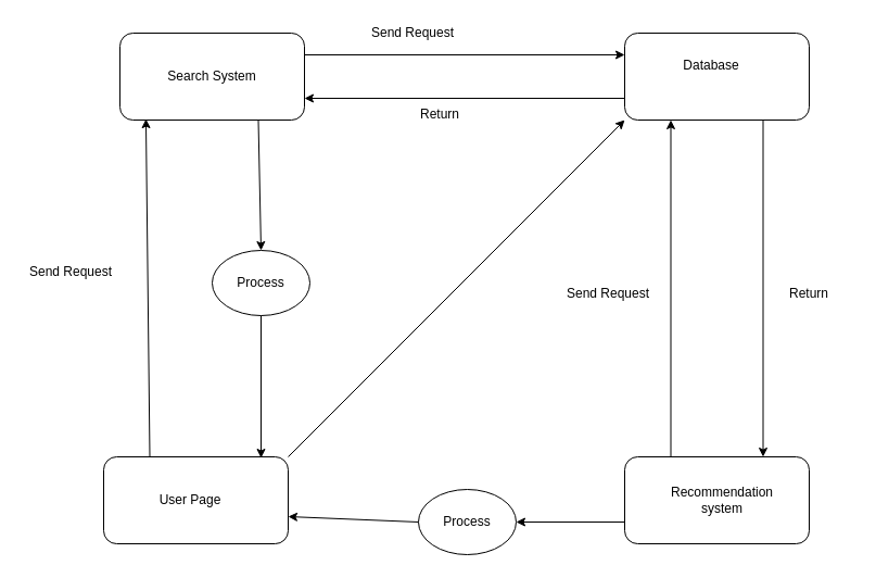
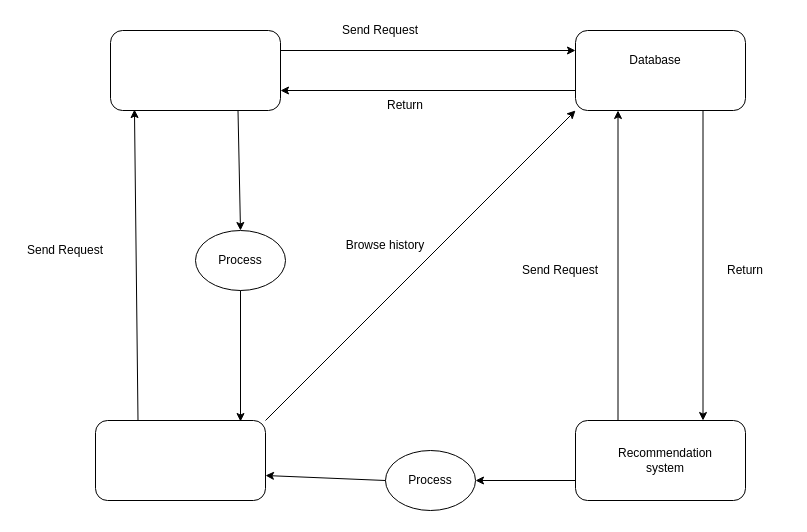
- <mxCell id="7" value="Search System" style="text;html=1;strokeColor=none;fillColor=none;align=center;verticalAlign=middle;whiteSpace=wrap;rounded=0;" vertex="1" parent="1"><mxGeometry x="125" y="45" width="140" height="50" as="geometry" /></mxCell>
+ <mxCell id="29" value="Browse history" style="text;html=1;strokeColor=none;fillColor=none;align=center;verticalAlign=middle;whiteSpace=wrap;rounded=0;" vertex="1" parent="1"><mxGeometry x="335" y="230" width="100" height="30" as="geometry" /></mxCell>
- <mxCell id="3" value="User Page" style="text;html=1;strokeColor=none;fillColor=none;align=center;verticalAlign=middle;whiteSpace=wrap;rounded=0;" vertex="1" parent="1"><mxGeometry x="115" y="445" width="120" height="30" as="geometry" /></mxCell>
